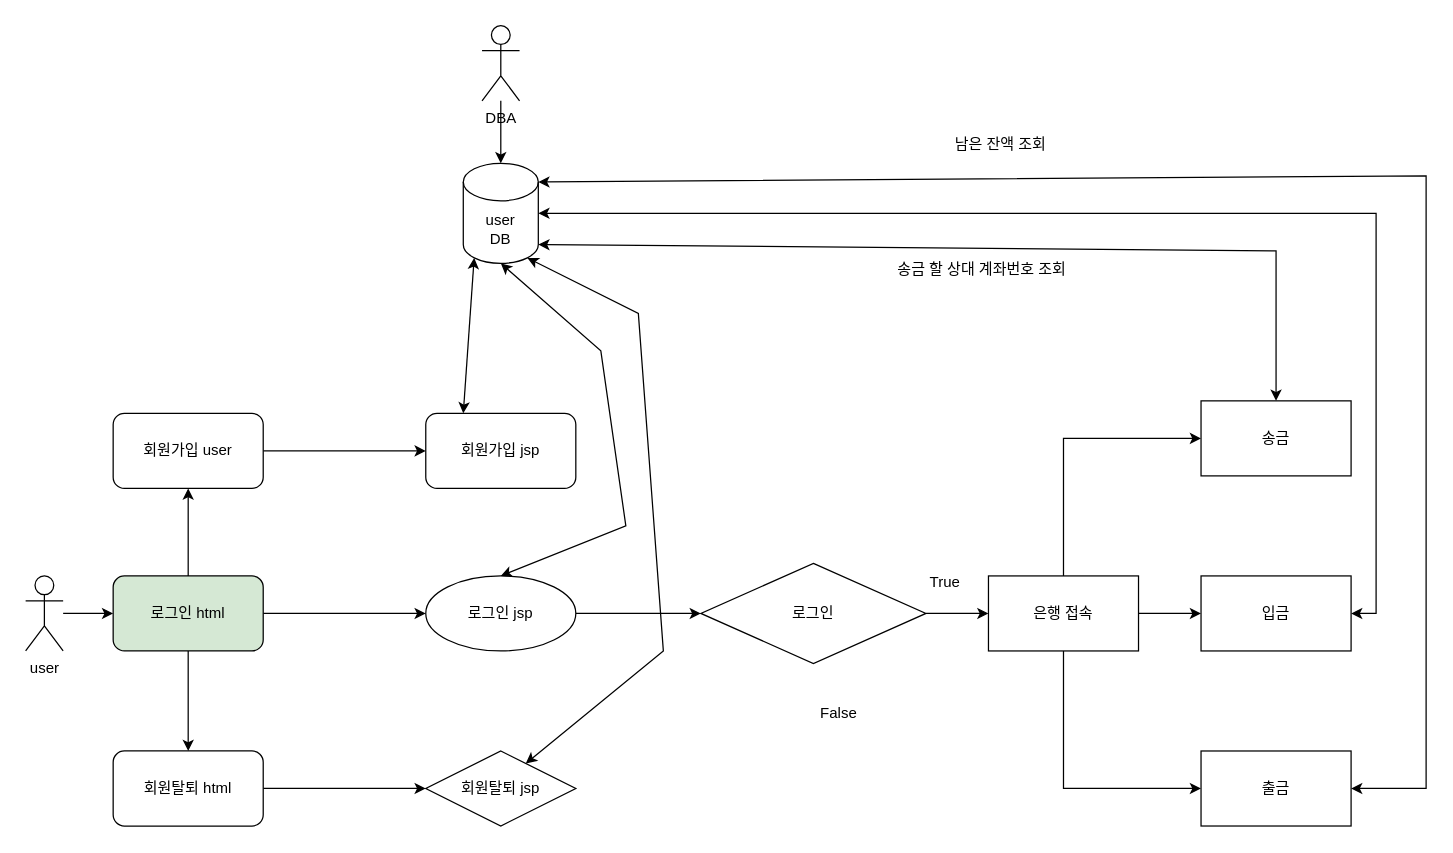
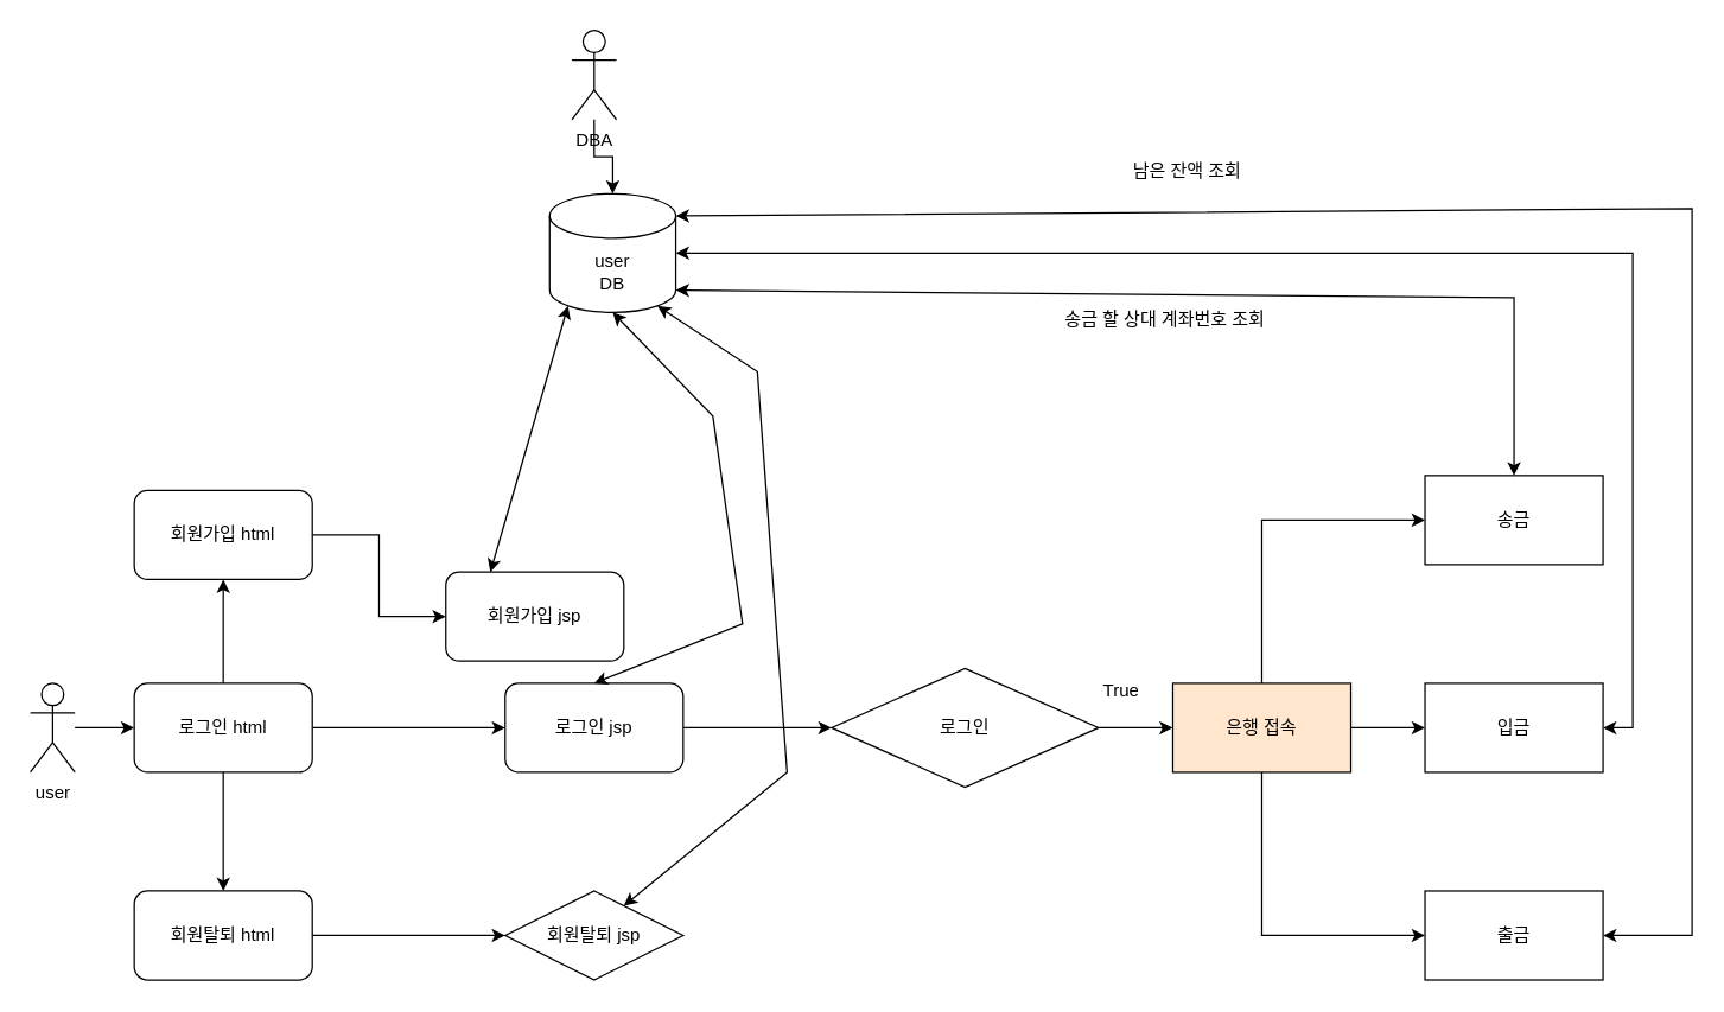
- <mxCell id="14" value="user&lt;br&gt;DB" style="shape=cylinder3;whiteSpace=wrap;html=1;boundedLbl=1;backgroundOutline=1;size=15;" vertex="1" parent="1"><mxGeometry x="370" y="130" width="60" height="80" as="geometry" /></mxCell>
+ <mxCell id="14" value="user&lt;br&gt;DB" style="shape=cylinder3;whiteSpace=wrap;html=1;boundedLbl=1;backgroundOutline=1;size=15;" vertex="1" parent="1"><mxGeometry x="370" y="130" width="85" height="80" as="geometry" /></mxCell>
- <mxCell id="3" value="회원가입 user" style="rounded=1;whiteSpace=wrap;html=1;" vertex="1" parent="1"><mxGeometry x="90" y="330" width="120" height="60" as="geometry" /></mxCell>
+ <mxCell id="3" value="회원가입 html" style="rounded=1;whiteSpace=wrap;html=1;" vertex="1" parent="1"><mxGeometry x="90" y="330" width="120" height="60" as="geometry" /></mxCell>
- <mxCell id="6" value="회원가입 jsp" style="rounded=1;whiteSpace=wrap;html=1;" vertex="1" parent="1"><mxGeometry x="340" y="330" width="120" height="60" as="geometry" /></mxCell>
+ <mxCell id="6" value="회원가입 jsp" style="rounded=1;whiteSpace=wrap;html=1;" vertex="1" parent="1"><mxGeometry x="300" y="385" width="120" height="60" as="geometry" /></mxCell>
- <mxCell id="13" value="로그인 html" style="rounded=1;whiteSpace=wrap;html=1;fillColor=#d5e8d4;" vertex="1" parent="1"><mxGeometry x="90" y="460" width="120" height="60" as="geometry" /></mxCell>
+ <mxCell id="13" value="로그인 html" style="rounded=1;whiteSpace=wrap;html=1;" vertex="1" parent="1"><mxGeometry x="90" y="460" width="120" height="60" as="geometry" /></mxCell>
- <mxCell id="9" value="로그인 jsp" style="ellipse;whiteSpace=wrap;html=1;" vertex="1" parent="1"><mxGeometry x="340" y="460" width="120" height="60" as="geometry" /></mxCell>
+ <mxCell id="9" value="로그인 jsp" style="rounded=1;whiteSpace=wrap;html=1;" vertex="1" parent="1"><mxGeometry x="340" y="460" width="120" height="60" as="geometry" /></mxCell>
- <mxCell id="23" value="은행 접속" style="whiteSpace=wrap;html=1;" vertex="1" parent="1"><mxGeometry x="790" y="460" width="120" height="60" as="geometry" /></mxCell>
+ <mxCell id="23" value="은행 접속" style="whiteSpace=wrap;html=1;fillColor=#ffe6cc;" vertex="1" parent="1"><mxGeometry x="790" y="460" width="120" height="60" as="geometry" /></mxCell>
- <mxCell id="25" value="False" style="text;html=1;align=center;verticalAlign=middle;resizable=0;points=[];autosize=1;strokeColor=none;fillColor=none;" vertex="1" parent="1"><mxGeometry x="645" y="555" width="50" height="30" as="geometry" /></mxCell>
